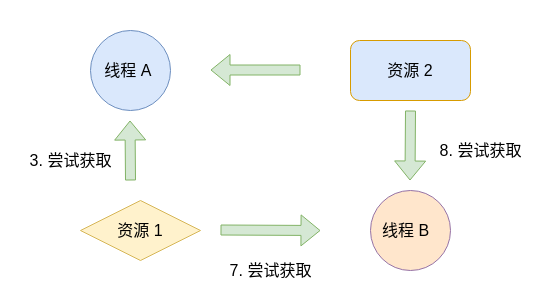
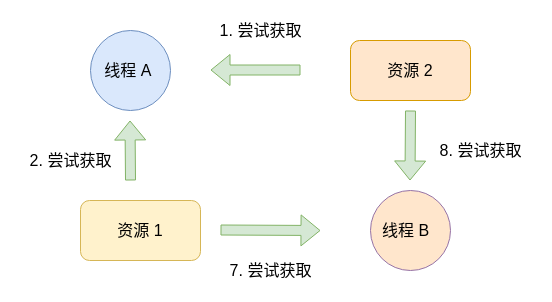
+ <mxCell id="9" value="1. 尝试获取" style="text;html=1;align=center;verticalAlign=middle;resizable=0;points=[];autosize=1;fontSize=16;" vertex="1" parent="1"><mxGeometry x="210" y="20" width="100" height="20" as="geometry" /></mxCell>
- <mxCell id="5" value="资源 2" style="rounded=1;whiteSpace=wrap;html=1;fontSize=16;fillColor=#dae8fc;strokeColor=#d79b00;verticalAlign=middle;" vertex="1" parent="1"><mxGeometry x="350" y="40" width="120" height="60" as="geometry" /></mxCell>
+ <mxCell id="5" value="资源 2" style="rounded=1;whiteSpace=wrap;html=1;fontSize=16;fillColor=#ffe6cc;strokeColor=#d79b00;verticalAlign=middle;" vertex="1" parent="1"><mxGeometry x="350" y="40" width="120" height="60" as="geometry" /></mxCell>
- <mxCell id="11" value="3. 尝试获取" style="text;html=1;align=center;verticalAlign=middle;resizable=0;points=[];autosize=1;fontSize=16;" vertex="1" parent="1"><mxGeometry x="20" y="150" width="100" height="20" as="geometry" /></mxCell>
+ <mxCell id="11" value="2. 尝试获取" style="text;html=1;align=center;verticalAlign=middle;resizable=0;points=[];autosize=1;fontSize=16;" vertex="1" parent="1"><mxGeometry x="20" y="150" width="100" height="20" as="geometry" /></mxCell>
- <mxCell id="3" value="资源 1" style="rhombus;whiteSpace=wrap;html=1;fontSize=16;fillColor=#fff2cc;strokeColor=#d6b656;verticalAlign=middle;" vertex="1" parent="1"><mxGeometry x="80" y="200" width="120" height="60" as="geometry" /></mxCell>
+ <mxCell id="3" value="资源 1" style="rounded=1;whiteSpace=wrap;html=1;fontSize=16;fillColor=#fff2cc;strokeColor=#d6b656;verticalAlign=middle;" vertex="1" parent="1"><mxGeometry x="80" y="200" width="120" height="60" as="geometry" /></mxCell>
